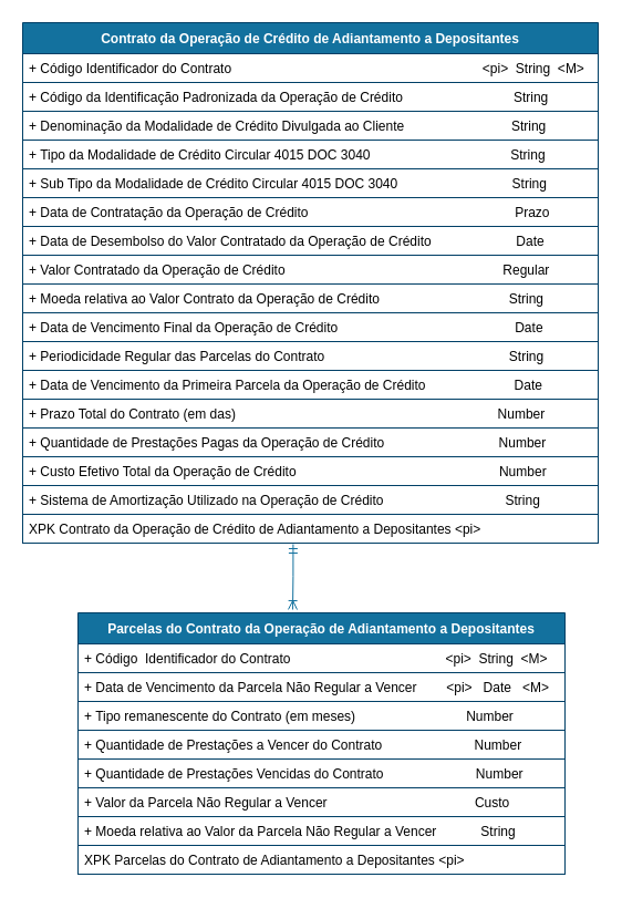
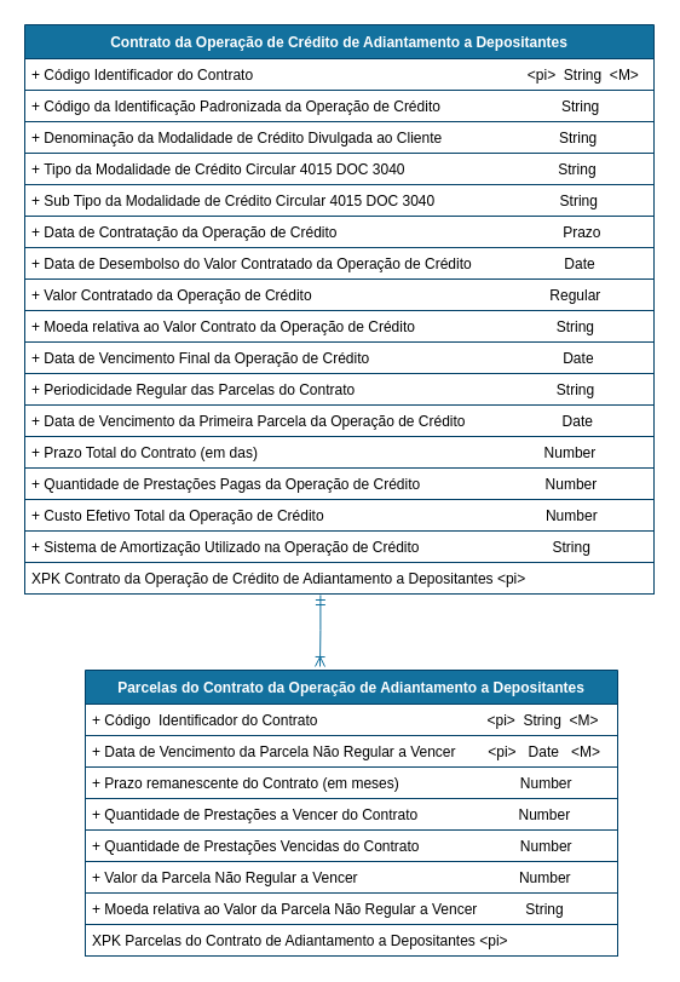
- <mxCell id="6" value="+ Tipo remanescente do Contrato (em meses)                              Number  " style="text;fillColor=none;align=left;verticalAlign=top;spacingLeft=4;spacingRight=4;overflow=hidden;rotatable=0;points=[[0,0.5],[1,0.5]];portConstraint=eastwest;strokeColor=#003F66;" parent="2" vertex="1"><mxGeometry y="80" width="440" height="26" as="geometry" /></mxCell>
+ <mxCell id="6" value="+ Prazo remanescente do Contrato (em meses)                              Number  " style="text;fillColor=none;align=left;verticalAlign=top;spacingLeft=4;spacingRight=4;overflow=hidden;rotatable=0;points=[[0,0.5],[1,0.5]];portConstraint=eastwest;strokeColor=#003F66;" parent="2" vertex="1"><mxGeometry y="80" width="440" height="26" as="geometry" /></mxCell>
- <mxCell id="9" value="+ Valor da Parcela Não Regular a Vencer                                        Custo" style="text;fillColor=none;align=left;verticalAlign=top;spacingLeft=4;spacingRight=4;overflow=hidden;rotatable=0;points=[[0,0.5],[1,0.5]];portConstraint=eastwest;strokeColor=#003F66;" parent="2" vertex="1"><mxGeometry y="158" width="440" height="26" as="geometry" /></mxCell>
+ <mxCell id="9" value="+ Valor da Parcela Não Regular a Vencer                                        Number" style="text;fillColor=none;align=left;verticalAlign=top;spacingLeft=4;spacingRight=4;overflow=hidden;rotatable=0;points=[[0,0.5],[1,0.5]];portConstraint=eastwest;strokeColor=#003F66;" parent="2" vertex="1"><mxGeometry y="158" width="440" height="26" as="geometry" /></mxCell>
